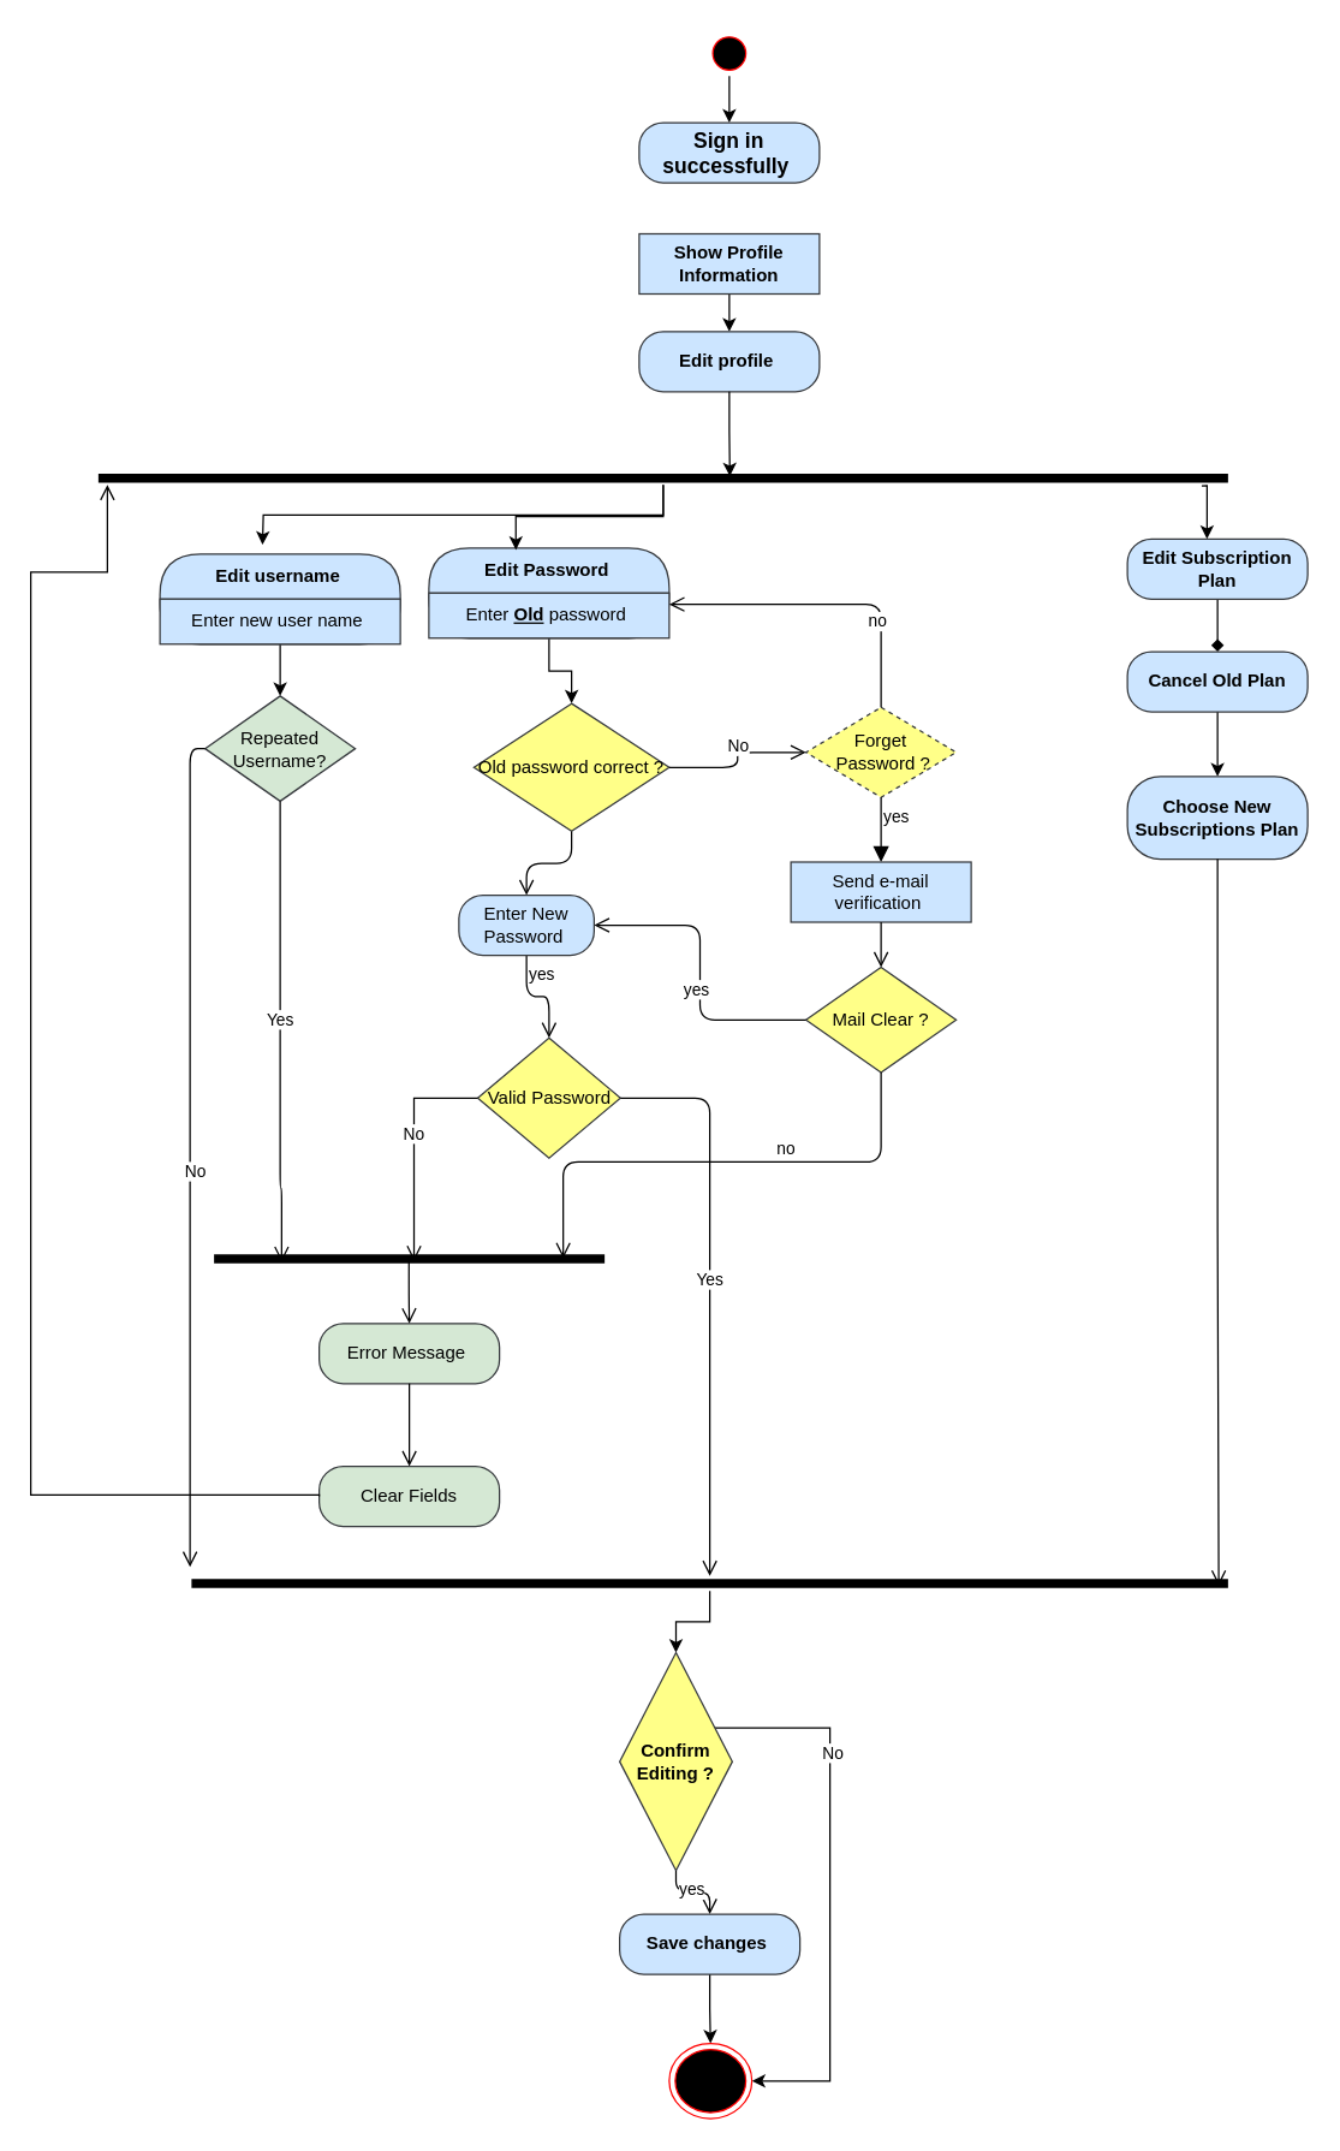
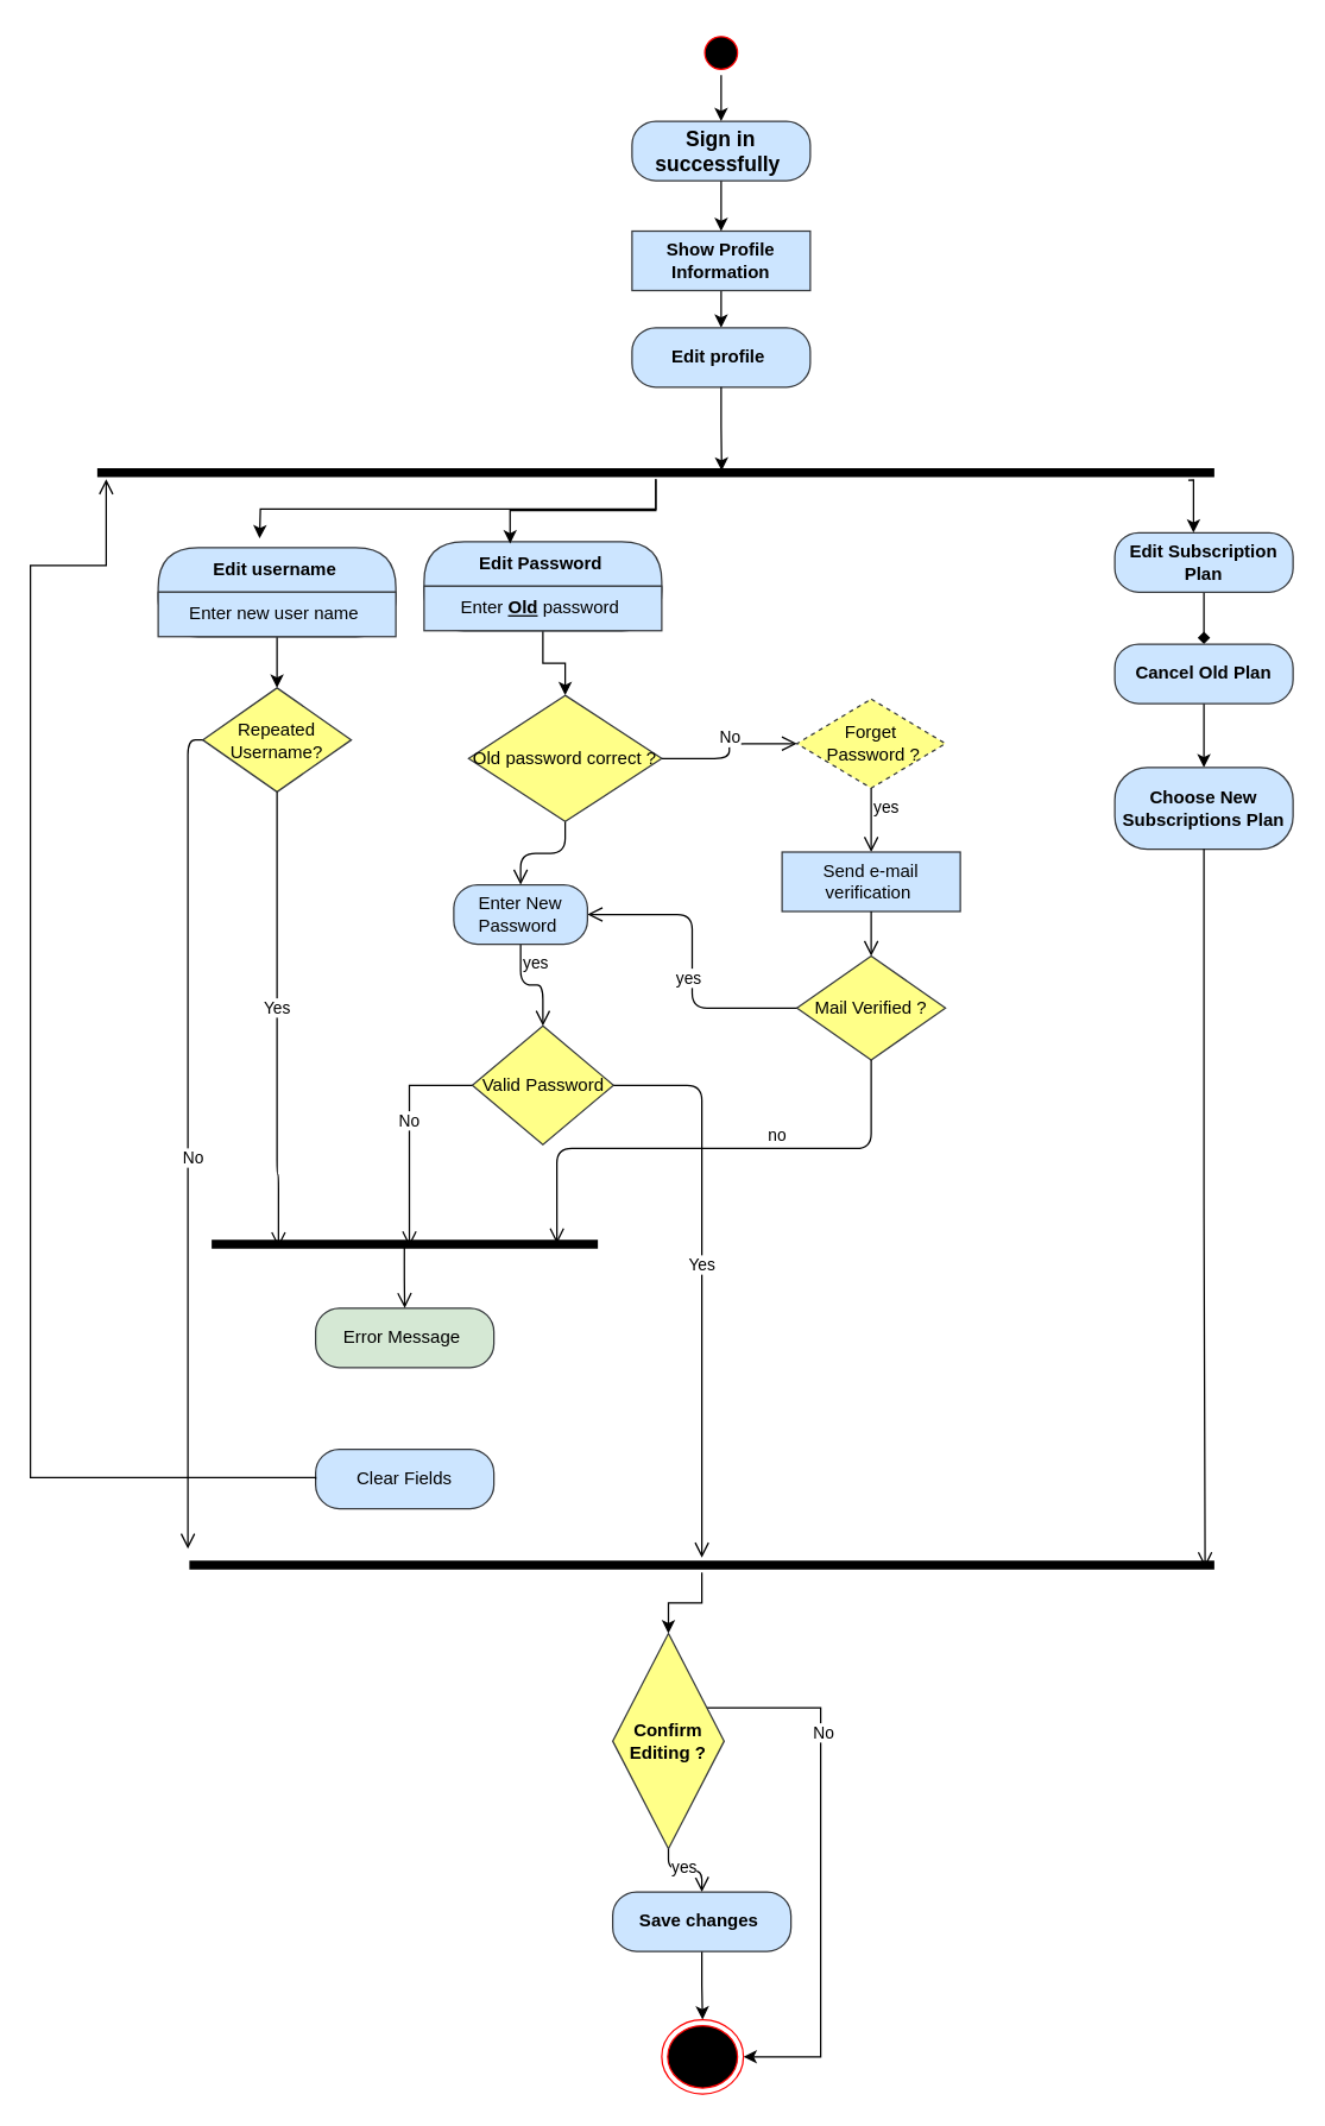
+ <mxCell id="50" style="edgeStyle=orthogonalEdgeStyle;rounded=0;orthogonalLoop=1;jettySize=auto;html=1;entryX=0.5;entryY=0;entryDx=0;entryDy=0;" edge="1" parent="1" source="51" target="53"><mxGeometry relative="1" as="geometry" /></mxCell>
- <mxCell id="23" value="no" style="edgeStyle=orthogonalEdgeStyle;html=1;align=left;verticalAlign=bottom;endArrow=open;endSize=8;strokeColor=#000000;entryX=1;entryY=0.25;entryDx=0;entryDy=0;exitX=0.5;exitY=0;exitDx=0;exitDy=0;" parent="1" source="22" target="7" edge="1"><mxGeometry x="-0.546" y="10" relative="1" as="geometry"><mxPoint x="670" y="610" as="targetPoint" /><mxPoint as="offset" /></mxGeometry></mxCell>
- <mxCell id="11" value="Repeated Username?" style="rhombus;whiteSpace=wrap;html=1;fillColor=#d5e8d4;strokeColor=#36393d;" parent="1" vertex="1"><mxGeometry x="136" y="462.5" width="100" height="70" as="geometry" /></mxCell>
+ <mxCell id="11" value="Repeated Username?" style="rhombus;whiteSpace=wrap;html=1;fillColor=#ffff88;strokeColor=#36393d;" parent="1" vertex="1"><mxGeometry x="136" y="462.5" width="100" height="70" as="geometry" /></mxCell>
- <mxCell id="24" value="yes" style="edgeStyle=orthogonalEdgeStyle;html=1;align=left;verticalAlign=top;endArrow=block;endSize=8;strokeColor=#000000;entryX=0.5;entryY=0;entryDx=0;entryDy=0;" parent="1" source="22" target="26" edge="1"><mxGeometry x="-1" relative="1" as="geometry"><mxPoint x="510" y="680" as="targetPoint" /></mxGeometry></mxCell>
+ <mxCell id="24" value="yes" style="edgeStyle=orthogonalEdgeStyle;html=1;align=left;verticalAlign=top;endArrow=open;endSize=8;strokeColor=#000000;entryX=0.5;entryY=0;entryDx=0;entryDy=0;" parent="1" source="22" target="26" edge="1"><mxGeometry x="-1" relative="1" as="geometry"><mxPoint x="510" y="680" as="targetPoint" /></mxGeometry></mxCell>
- <mxCell id="30" value="Mail Clear ?" style="rhombus;whiteSpace=wrap;html=1;fillColor=#ffff88;strokeColor=#36393d;" parent="1" vertex="1"><mxGeometry x="536" y="643" width="100" height="70" as="geometry" /></mxCell>
+ <mxCell id="30" value="Mail Verified ?" style="rhombus;whiteSpace=wrap;html=1;fillColor=#ffff88;strokeColor=#36393d;" parent="1" vertex="1"><mxGeometry x="536" y="643" width="100" height="70" as="geometry" /></mxCell>
- <mxCell id="14" value="" style="edgeStyle=orthogonalEdgeStyle;html=1;verticalAlign=bottom;endArrow=open;endSize=8;strokeColor=#000000;entryX=0.5;entryY=0;entryDx=0;entryDy=0;" parent="1" source="13" target="15" edge="1"><mxGeometry relative="1" as="geometry"><mxPoint x="50" y="750" as="targetPoint" /><Array as="points" /></mxGeometry></mxCell>
- <mxCell id="15" value="Clear Fields" style="rounded=1;whiteSpace=wrap;html=1;arcSize=40;fillColor=#d5e8d4;strokeColor=#36393d;" parent="1" vertex="1"><mxGeometry x="212" y="975" width="120" height="40" as="geometry" /></mxCell>
+ <mxCell id="15" value="Clear Fields" style="rounded=1;whiteSpace=wrap;html=1;arcSize=40;fillColor=#cce5ff;strokeColor=#36393d;" parent="1" vertex="1"><mxGeometry x="212" y="975" width="120" height="40" as="geometry" /></mxCell>
